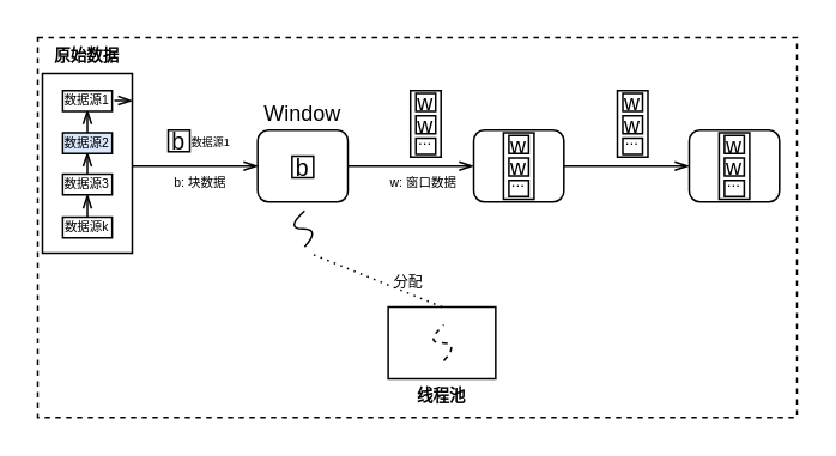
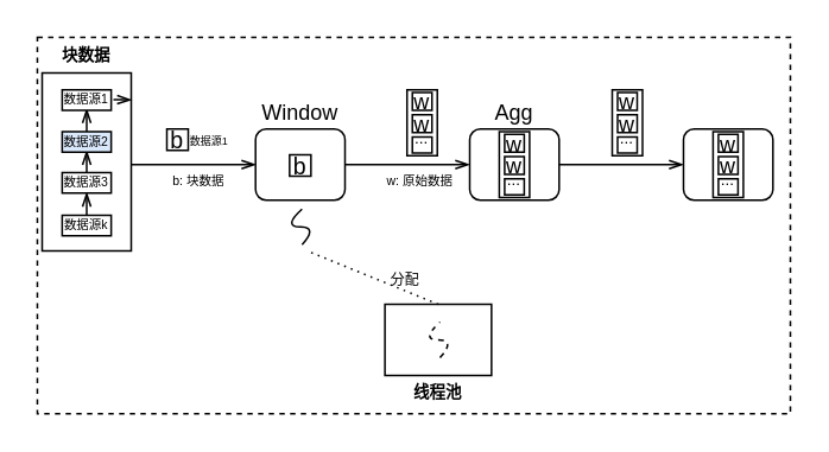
- <mxCell id="5" value="原始数据" style="text;strokeColor=none;fillColor=none;align=center;verticalAlign=middle;rounded=0;sketch=0;fontStyle=1;fontSize=9;" parent="1" vertex="1"><mxGeometry x="23.86" y="20.5" width="48.29" height="20" as="geometry" /></mxCell>
+ <mxCell id="5" value="块数据" style="text;strokeColor=none;fillColor=none;align=center;verticalAlign=middle;rounded=0;sketch=0;fontStyle=1;fontSize=9;" parent="1" vertex="1"><mxGeometry x="23.86" y="20.5" width="48.29" height="20" as="geometry" /></mxCell>
+ <mxCell id="17" value="Agg" style="text;strokeColor=none;fillColor=none;align=center;verticalAlign=middle;rounded=0;" parent="1" vertex="1"><mxGeometry x="268.1" y="52" width="40" height="20" as="geometry" /></mxCell>
- <mxCell id="31" value="w: 窗口数据" style="text;strokeColor=none;fillColor=none;align=center;verticalAlign=middle;rounded=0;sketch=0;fontSize=7;" parent="1" vertex="1"><mxGeometry x="213.38" y="92.75" width="43.88" height="17.75" as="geometry" /></mxCell>
+ <mxCell id="31" value="w: 原始数据" style="text;strokeColor=none;fillColor=none;align=center;verticalAlign=middle;rounded=0;sketch=0;fontSize=7;" parent="1" vertex="1"><mxGeometry x="213.38" y="92.75" width="43.88" height="17.75" as="geometry" /></mxCell>
